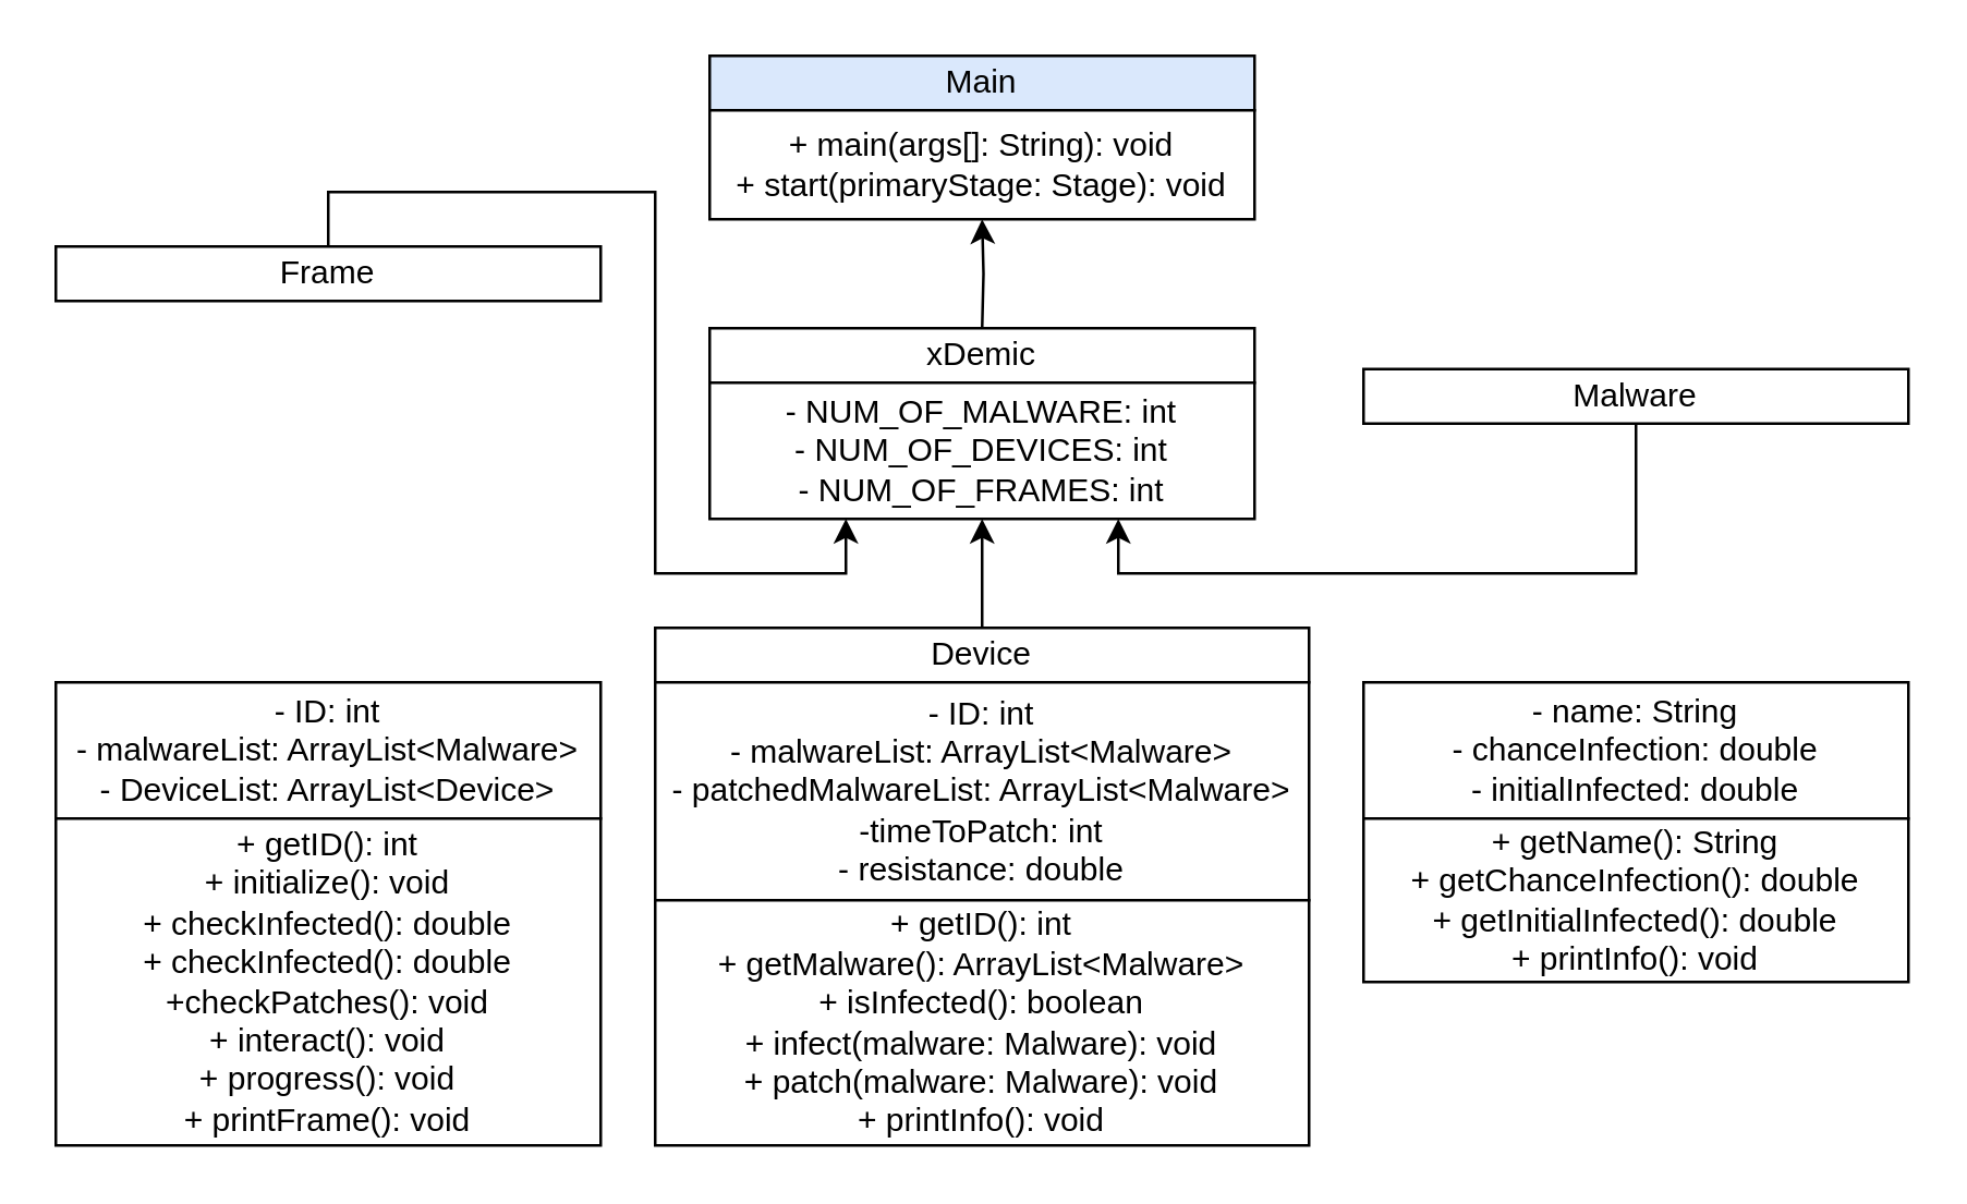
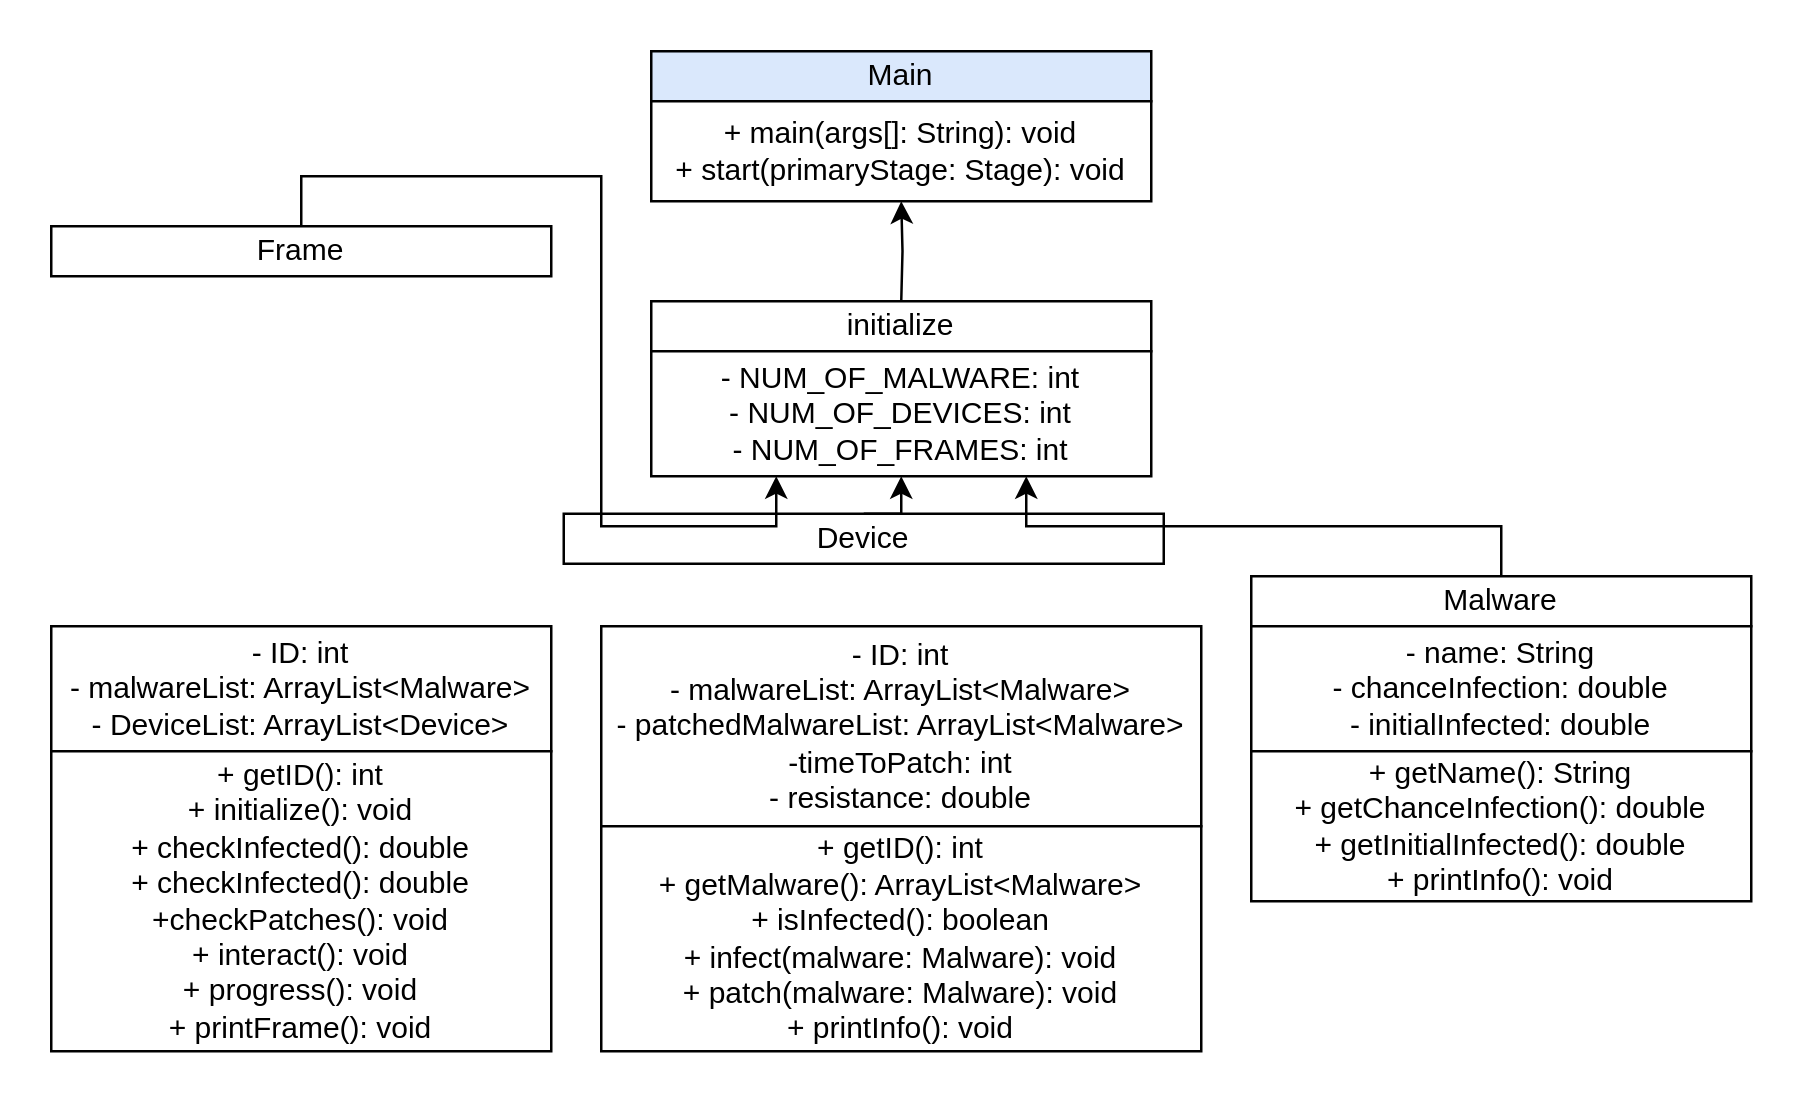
- <mxCell id="2" value="xDemic" style="rounded=0;whiteSpace=wrap;html=1;" parent="1" vertex="1"><mxGeometry x="260" y="120" width="200" height="20" as="geometry" /></mxCell>
+ <mxCell id="2" value="initialize" style="rounded=0;whiteSpace=wrap;html=1;" parent="1" vertex="1"><mxGeometry x="260" y="120" width="200" height="20" as="geometry" /></mxCell>
- <mxCell id="9" value="Malware" style="rounded=0;whiteSpace=wrap;html=1;" parent="1" vertex="1"><mxGeometry x="500" y="135" width="200" height="20" as="geometry" /></mxCell>
+ <mxCell id="9" value="Malware" style="rounded=0;whiteSpace=wrap;html=1;" parent="1" vertex="1"><mxGeometry x="500" y="230" width="200" height="20" as="geometry" /></mxCell>
- <mxCell id="5" value="Device" style="rounded=0;whiteSpace=wrap;html=1;" parent="1" vertex="1"><mxGeometry x="240" y="230" width="240" height="20" as="geometry" /></mxCell>
+ <mxCell id="5" value="Device" style="rounded=0;whiteSpace=wrap;html=1;" parent="1" vertex="1"><mxGeometry x="225" y="205" width="240" height="20" as="geometry" /></mxCell>
